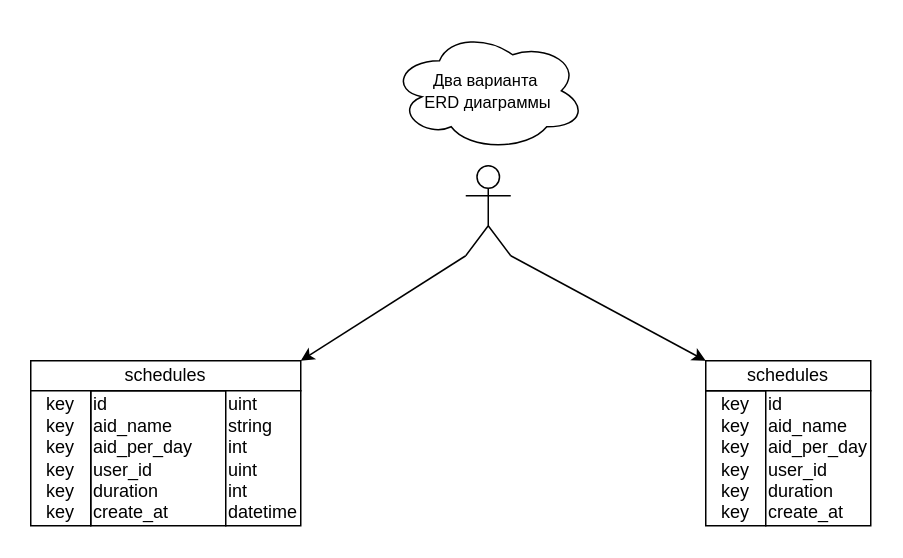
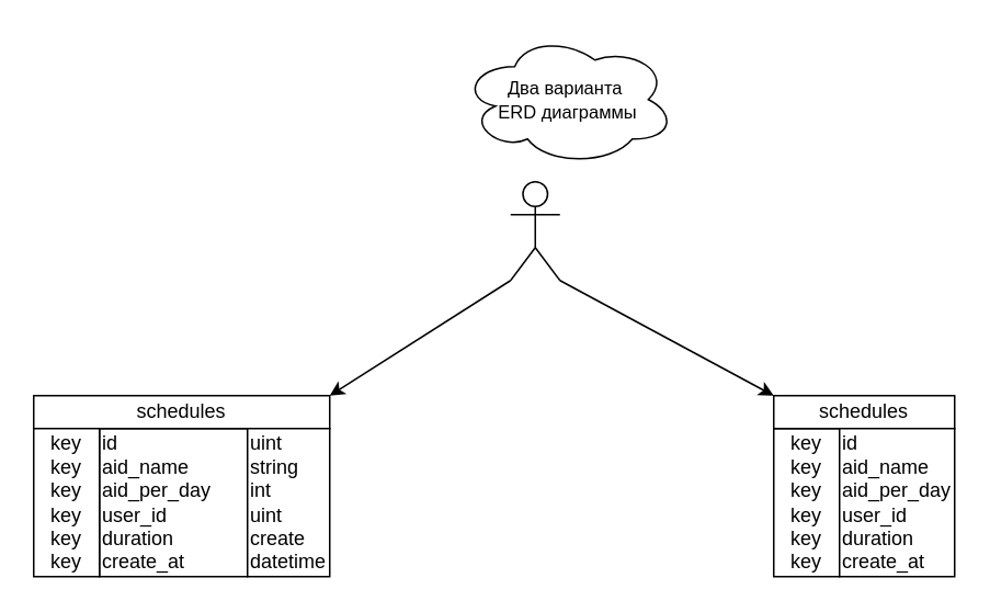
- <mxCell id="5" value="&lt;font style=&quot;font-size: 11px;&quot;&gt;Два варианта&amp;nbsp;&lt;/font&gt;&lt;div&gt;&lt;font style=&quot;font-size: 11px;&quot;&gt;ERD диаграммы&lt;/font&gt;&lt;/div&gt;" style="ellipse;shape=cloud;whiteSpace=wrap;html=1;strokeColor=default;align=center;verticalAlign=middle;fontFamily=Helvetica;fontSize=12;fontColor=default;fontStyle=0;fillColor=none;" vertex="1" parent="1"><mxGeometry x="260" y="20" width="130" height="80" as="geometry" /></mxCell>
+ <mxCell id="5" value="&lt;font style=&quot;font-size: 11px;&quot;&gt;Два варианта&amp;nbsp;&lt;/font&gt;&lt;div&gt;&lt;font style=&quot;font-size: 11px;&quot;&gt;ERD диаграммы&lt;/font&gt;&lt;/div&gt;" style="ellipse;shape=cloud;whiteSpace=wrap;html=1;strokeColor=default;align=center;verticalAlign=middle;fontFamily=Helvetica;fontSize=12;fontColor=default;fontStyle=0;fillColor=none;" vertex="1" parent="1"><mxGeometry x="280" y="20" width="130" height="80" as="geometry" /></mxCell>
- <mxCell id="9" value="&lt;span style=&quot;color: rgb(0, 0, 0);&quot;&gt;uint&lt;/span&gt;&lt;div&gt;string&lt;/div&gt;&lt;div&gt;int&lt;/div&gt;&lt;div style=&quot;&quot;&gt;uint&lt;/div&gt;&lt;div style=&quot;&quot;&gt;int&lt;/div&gt;&lt;div&gt;datetime&lt;/div&gt;" style="rounded=0;whiteSpace=wrap;html=1;align=left;verticalAlign=middle;fontFamily=Helvetica;fontSize=12;fontStyle=0;" vertex="1" parent="6"><mxGeometry x="130" y="20" width="50" height="90" as="geometry" /></mxCell>
+ <mxCell id="9" value="&lt;span style=&quot;color: rgb(0, 0, 0);&quot;&gt;uint&lt;/span&gt;&lt;div&gt;string&lt;/div&gt;&lt;div&gt;int&lt;/div&gt;&lt;div style=&quot;&quot;&gt;uint&lt;/div&gt;&lt;div style=&quot;&quot;&gt;create&lt;/div&gt;&lt;div&gt;datetime&lt;/div&gt;" style="rounded=0;whiteSpace=wrap;html=1;align=left;verticalAlign=middle;fontFamily=Helvetica;fontSize=12;fontStyle=0;" vertex="1" parent="6"><mxGeometry x="130" y="20" width="50" height="90" as="geometry" /></mxCell>
